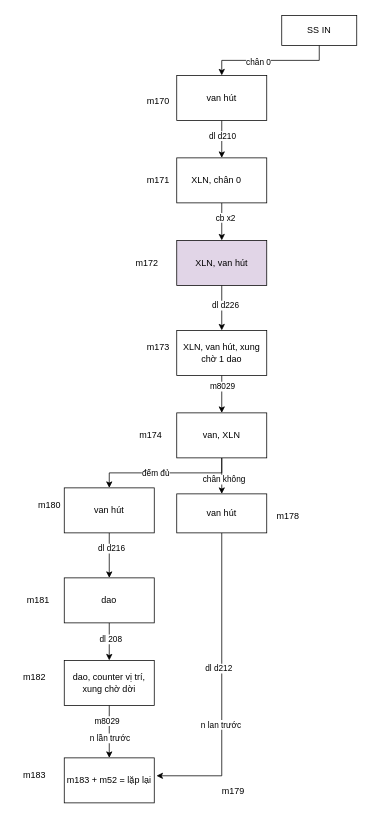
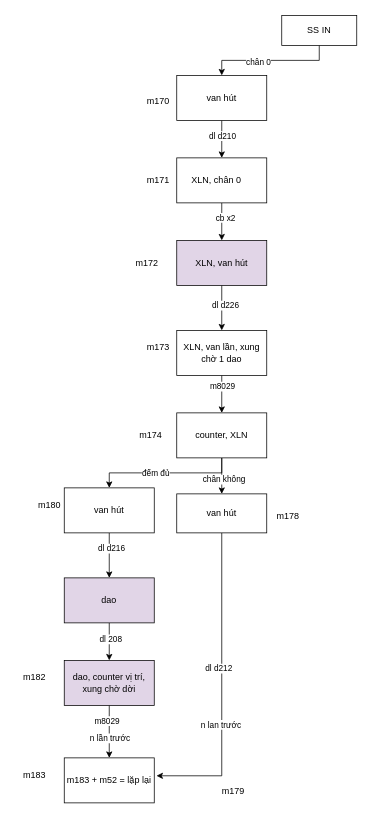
- <mxCell id="19" value="XLN, van hút, xung chờ 1 dao" style="whiteSpace=wrap;html=1;" vertex="1" parent="1"><mxGeometry x="235" y="440" width="120" height="60" as="geometry" /></mxCell>
+ <mxCell id="19" value="XLN, van lần, xung chờ 1 dao" style="whiteSpace=wrap;html=1;" vertex="1" parent="1"><mxGeometry x="235" y="440" width="120" height="60" as="geometry" /></mxCell>
- <mxCell id="25" value="van, XLN" style="whiteSpace=wrap;html=1;" vertex="1" parent="1"><mxGeometry x="235" y="550" width="120" height="60" as="geometry" /></mxCell>
+ <mxCell id="25" value="counter, XLN" style="whiteSpace=wrap;html=1;" vertex="1" parent="1"><mxGeometry x="235" y="550" width="120" height="60" as="geometry" /></mxCell>
- <mxCell id="34" value="m181" style="text;html=1;align=center;verticalAlign=middle;resizable=0;points=[];autosize=1;strokeColor=none;fillColor=none;" vertex="1" parent="1"><mxGeometry x="25" y="785" width="50" height="30" as="geometry" /></mxCell>
- <mxCell id="33" value="dao" style="whiteSpace=wrap;html=1;" vertex="1" parent="1"><mxGeometry x="85" y="770" width="120" height="60" as="geometry" /></mxCell>
+ <mxCell id="33" value="dao" style="whiteSpace=wrap;html=1;fillColor=#e1d5e7;" vertex="1" parent="1"><mxGeometry x="85" y="770" width="120" height="60" as="geometry" /></mxCell>
- <mxCell id="38" value="dao, counter vị trí, xung chờ dời" style="whiteSpace=wrap;html=1;" vertex="1" parent="1"><mxGeometry x="85" y="880" width="120" height="60" as="geometry" /></mxCell>
+ <mxCell id="38" value="dao, counter vị trí, xung chờ dời" style="whiteSpace=wrap;html=1;fillColor=#e1d5e7;" vertex="1" parent="1"><mxGeometry x="85" y="880" width="120" height="60" as="geometry" /></mxCell>
